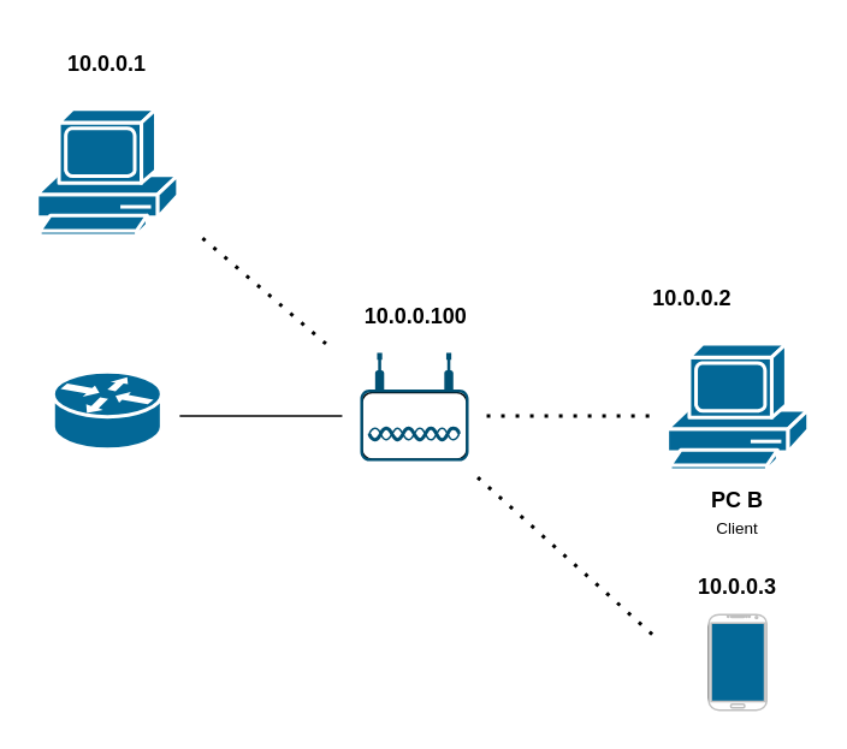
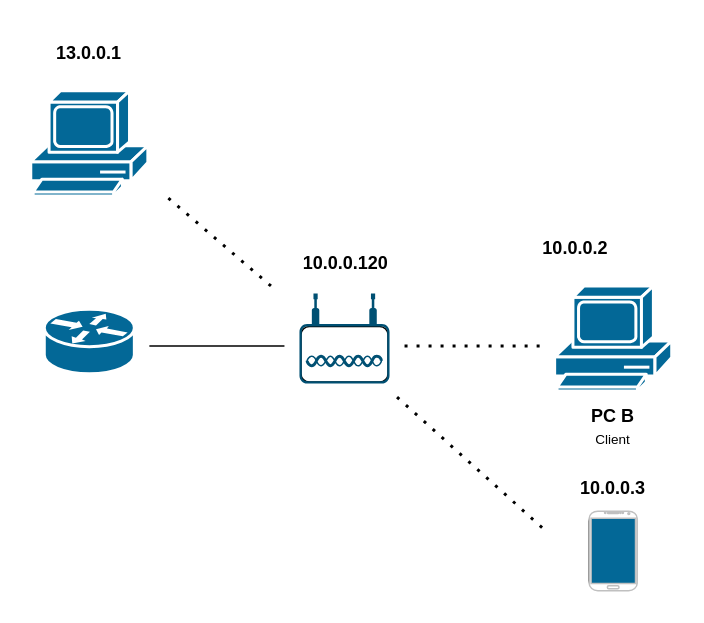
- <mxCell id="17" value="&lt;b&gt;10.0.0.1&lt;/b&gt;" style="text;html=1;strokeColor=none;fillColor=none;align=center;verticalAlign=middle;whiteSpace=wrap;rounded=0;" vertex="1" parent="1"><mxGeometry x="29" y="20" width="60" height="30" as="geometry" /></mxCell>
+ <mxCell id="17" value="&lt;b&gt;13.0.0.1&lt;/b&gt;" style="text;html=1;strokeColor=none;fillColor=none;align=center;verticalAlign=middle;whiteSpace=wrap;rounded=0;" vertex="1" parent="1"><mxGeometry x="29" y="20" width="60" height="30" as="geometry" /></mxCell>
- <mxCell id="13" value="&lt;b&gt;10.0.0.100&lt;/b&gt;" style="text;html=1;strokeColor=none;fillColor=none;align=center;verticalAlign=middle;whiteSpace=wrap;rounded=0;" vertex="1" parent="1"><mxGeometry x="200" y="160" width="60" height="30" as="geometry" /></mxCell>
+ <mxCell id="13" value="&lt;b&gt;10.0.0.120&lt;/b&gt;" style="text;html=1;strokeColor=none;fillColor=none;align=center;verticalAlign=middle;whiteSpace=wrap;rounded=0;" vertex="1" parent="1"><mxGeometry x="200" y="160" width="60" height="30" as="geometry" /></mxCell>
